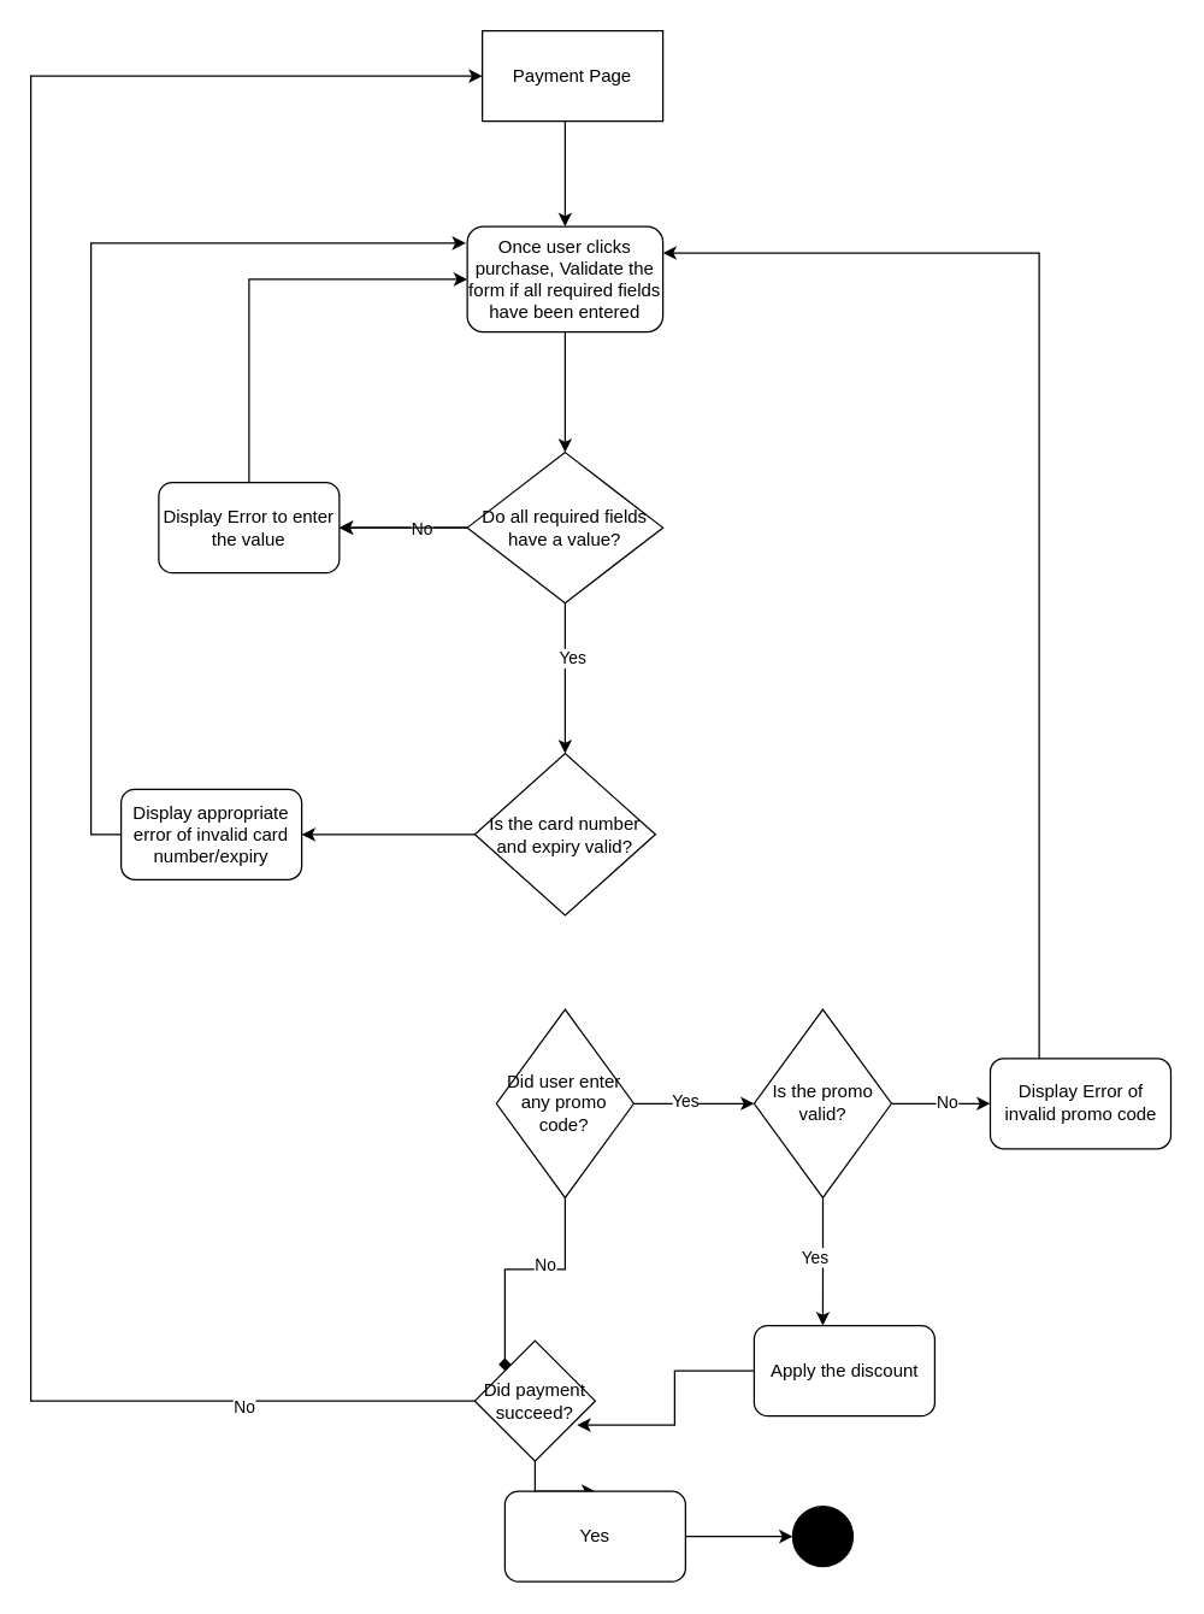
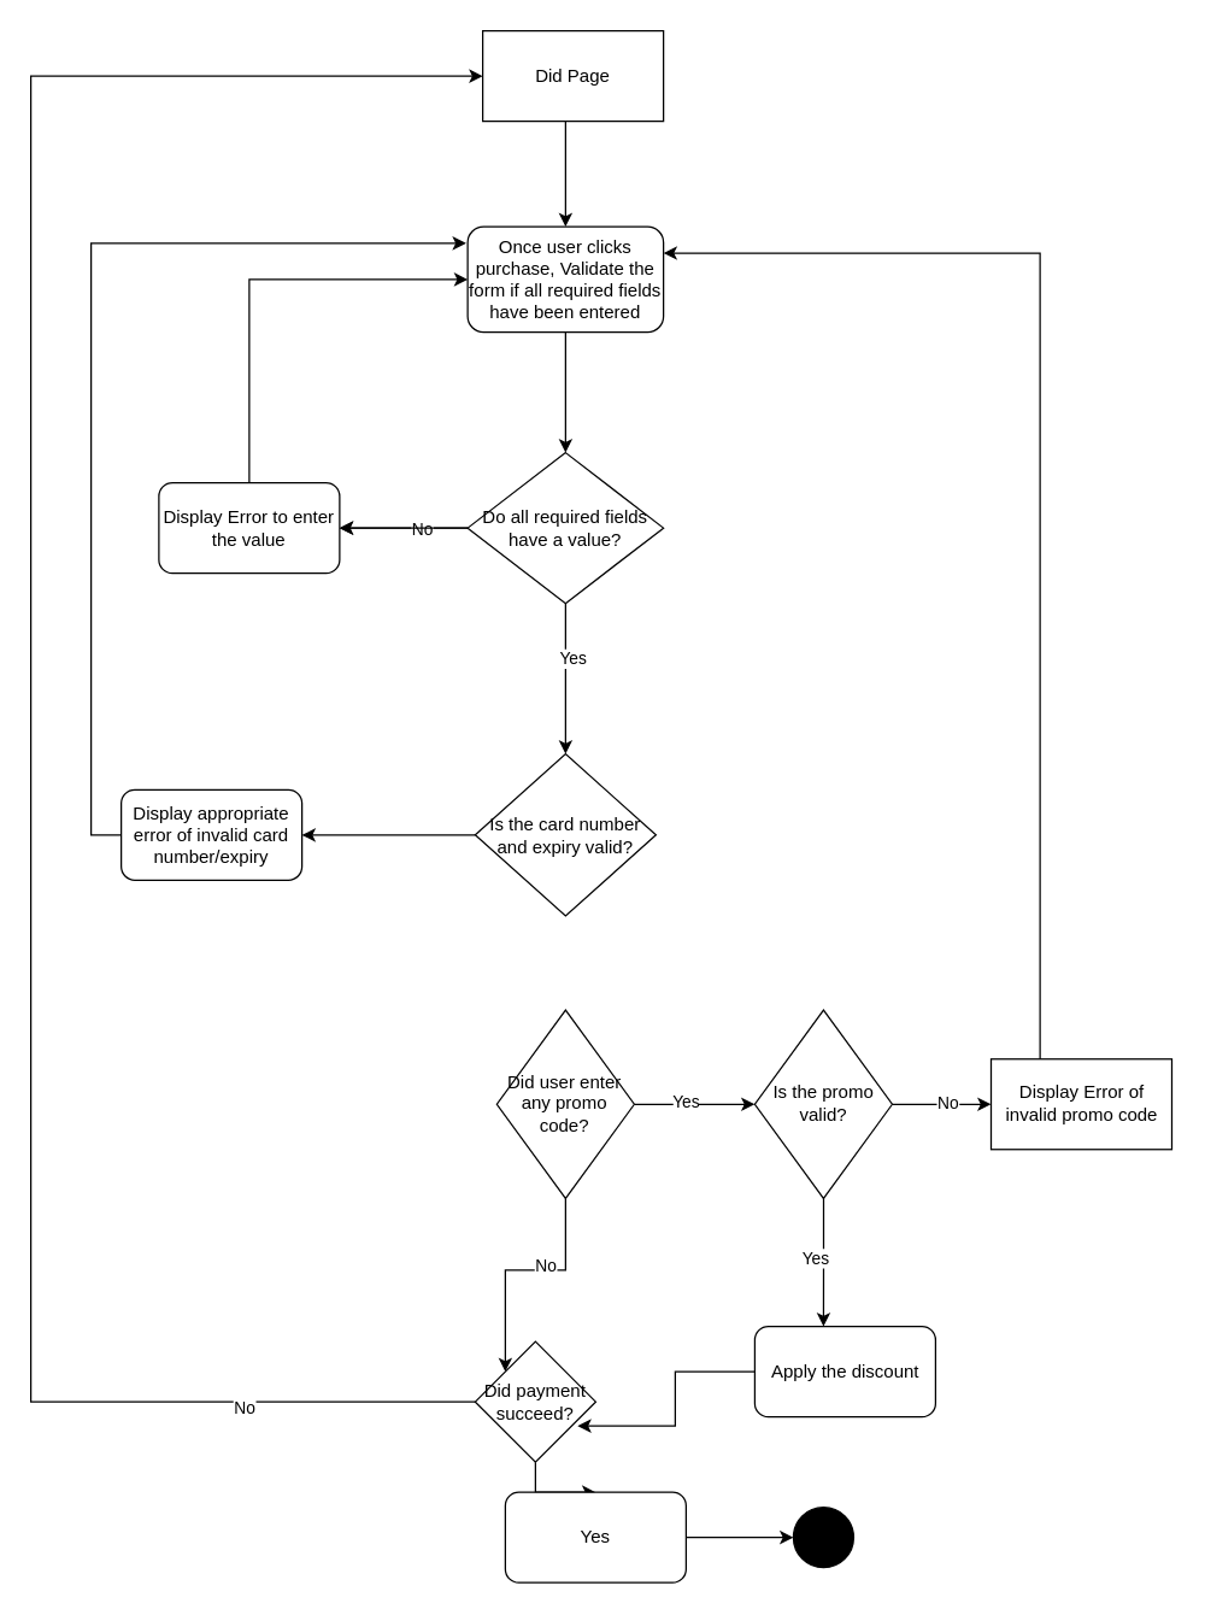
- <mxCell id="3" value="Payment Page" style="rounded=0;whiteSpace=wrap;html=1;" vertex="1" parent="1"><mxGeometry x="320" y="20" width="120" height="60" as="geometry" /></mxCell>
+ <mxCell id="3" value="Did Page" style="rounded=0;whiteSpace=wrap;html=1;" vertex="1" parent="1"><mxGeometry x="320" y="20" width="120" height="60" as="geometry" /></mxCell>
- <mxCell id="28" value="Display Error of invalid promo code" style="whiteSpace=wrap;html=1;rounded=1;" vertex="1" parent="1"><mxGeometry x="657.5" y="702.495" width="120" height="60" as="geometry" /></mxCell>
+ <mxCell id="28" value="Display Error of invalid promo code" style="whiteSpace=wrap;html=1;rounded=0;" vertex="1" parent="1"><mxGeometry x="657.5" y="702.495" width="120" height="60" as="geometry" /></mxCell>
- <mxCell id="20" value="" style="edgeStyle=orthogonalEdgeStyle;rounded=0;orthogonalLoop=1;jettySize=auto;html=1;entryX=0.25;entryY=0.25;entryDx=0;entryDy=0;entryPerimeter=0;endArrow=diamond;" edge="1" parent="1" source="22" target="35"><mxGeometry relative="1" as="geometry"><mxPoint x="375" y="907.495" as="targetPoint" /></mxGeometry></mxCell>
+ <mxCell id="20" value="" style="edgeStyle=orthogonalEdgeStyle;rounded=0;orthogonalLoop=1;jettySize=auto;html=1;entryX=0.25;entryY=0.25;entryDx=0;entryDy=0;entryPerimeter=0;" edge="1" parent="1" source="22" target="35"><mxGeometry relative="1" as="geometry"><mxPoint x="375" y="907.495" as="targetPoint" /></mxGeometry></mxCell>
